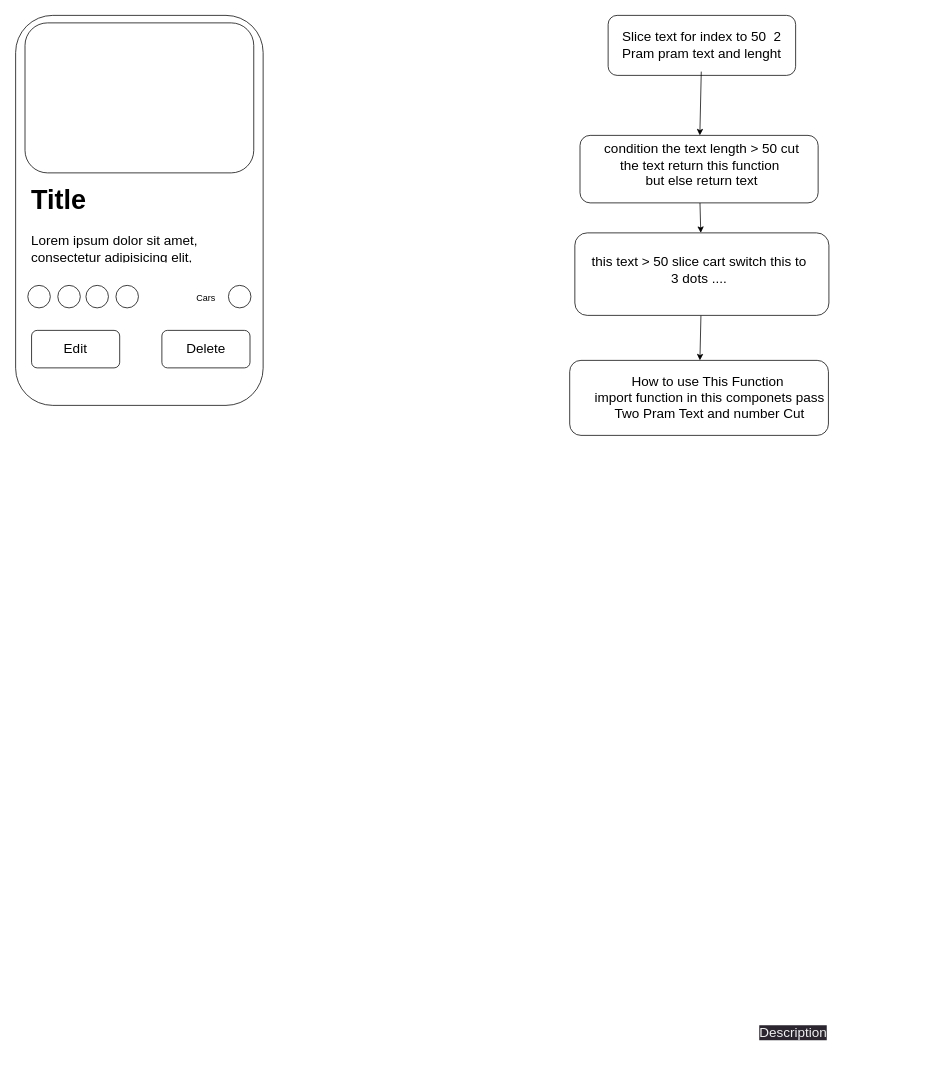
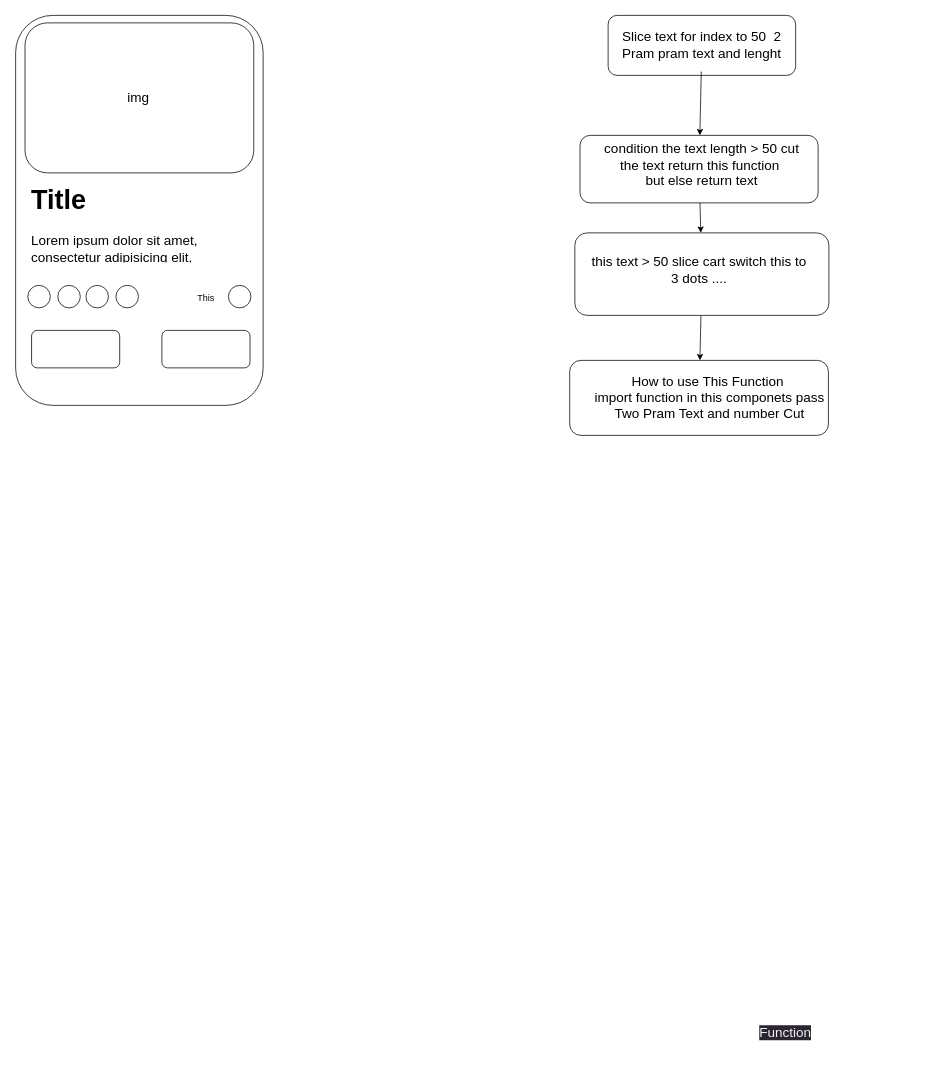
+ <mxCell id="5" value="img" style="text;html=1;strokeColor=none;fillColor=none;align=center;verticalAlign=middle;whiteSpace=wrap;rounded=0;fontSize=18;" parent="1" vertex="1"><mxGeometry x="153.75" y="115" width="60" height="30" as="geometry" /></mxCell>
- <mxCell id="11" value="&lt;font style=&quot;font-size: 12px;&quot;&gt;Cars&lt;/font&gt;" style="text;html=1;strokeColor=none;fillColor=none;align=center;verticalAlign=middle;whiteSpace=wrap;rounded=0;fontSize=18;" parent="1" vertex="1"><mxGeometry x="243.75" y="380" width="60" height="30" as="geometry" /></mxCell>
+ <mxCell id="11" value="&lt;font style=&quot;font-size: 12px;&quot;&gt;This&lt;/font&gt;" style="text;html=1;strokeColor=none;fillColor=none;align=center;verticalAlign=middle;whiteSpace=wrap;rounded=0;fontSize=18;" parent="1" vertex="1"><mxGeometry x="243.75" y="380" width="60" height="30" as="geometry" /></mxCell>
- <mxCell id="16" value="&lt;font style=&quot;font-size: 18px;&quot;&gt;Edit&lt;/font&gt;" style="text;html=1;strokeColor=none;fillColor=none;align=center;verticalAlign=middle;whiteSpace=wrap;rounded=0;fontSize=12;" parent="1" vertex="1"><mxGeometry x="70" y="450" width="60" height="30" as="geometry" /></mxCell>
- <mxCell id="15" value="&lt;font style=&quot;font-size: 18px;&quot;&gt;Delete&lt;/font&gt;" style="text;html=1;strokeColor=none;fillColor=none;align=center;verticalAlign=middle;whiteSpace=wrap;rounded=0;fontSize=12;" parent="1" vertex="1"><mxGeometry x="243.75" y="450" width="60" height="30" as="geometry" /></mxCell>
- <mxCell id="2" value="&lt;span style=&quot;color: rgb(240, 240, 240); font-family: Helvetica; font-size: 18px; font-style: normal; font-variant-ligatures: normal; font-variant-caps: normal; font-weight: 400; letter-spacing: normal; orphans: 2; text-align: center; text-indent: 0px; text-transform: none; widows: 2; word-spacing: 0px; -webkit-text-stroke-width: 0px; background-color: rgb(42, 37, 47); text-decoration-thickness: initial; text-decoration-style: initial; text-decoration-color: initial; float: none; display: inline !important;&quot;&gt;Description&lt;/span&gt;" style="text;whiteSpace=wrap;html=1;fontSize=18;" parent="1" vertex="1"><mxGeometry x="1010" y="1360" width="210" height="70" as="geometry" /></mxCell>
+ <mxCell id="2" value="&lt;span style=&quot;color: rgb(240, 240, 240); font-family: Helvetica; font-size: 18px; font-style: normal; font-variant-ligatures: normal; font-variant-caps: normal; font-weight: 400; letter-spacing: normal; orphans: 2; text-align: center; text-indent: 0px; text-transform: none; widows: 2; word-spacing: 0px; -webkit-text-stroke-width: 0px; background-color: rgb(42, 37, 47); text-decoration-thickness: initial; text-decoration-style: initial; text-decoration-color: initial; float: none; display: inline !important;&quot;&gt;Function&lt;/span&gt;" style="text;whiteSpace=wrap;html=1;fontSize=18;" parent="1" vertex="1"><mxGeometry x="1010" y="1360" width="210" height="70" as="geometry" /></mxCell>
